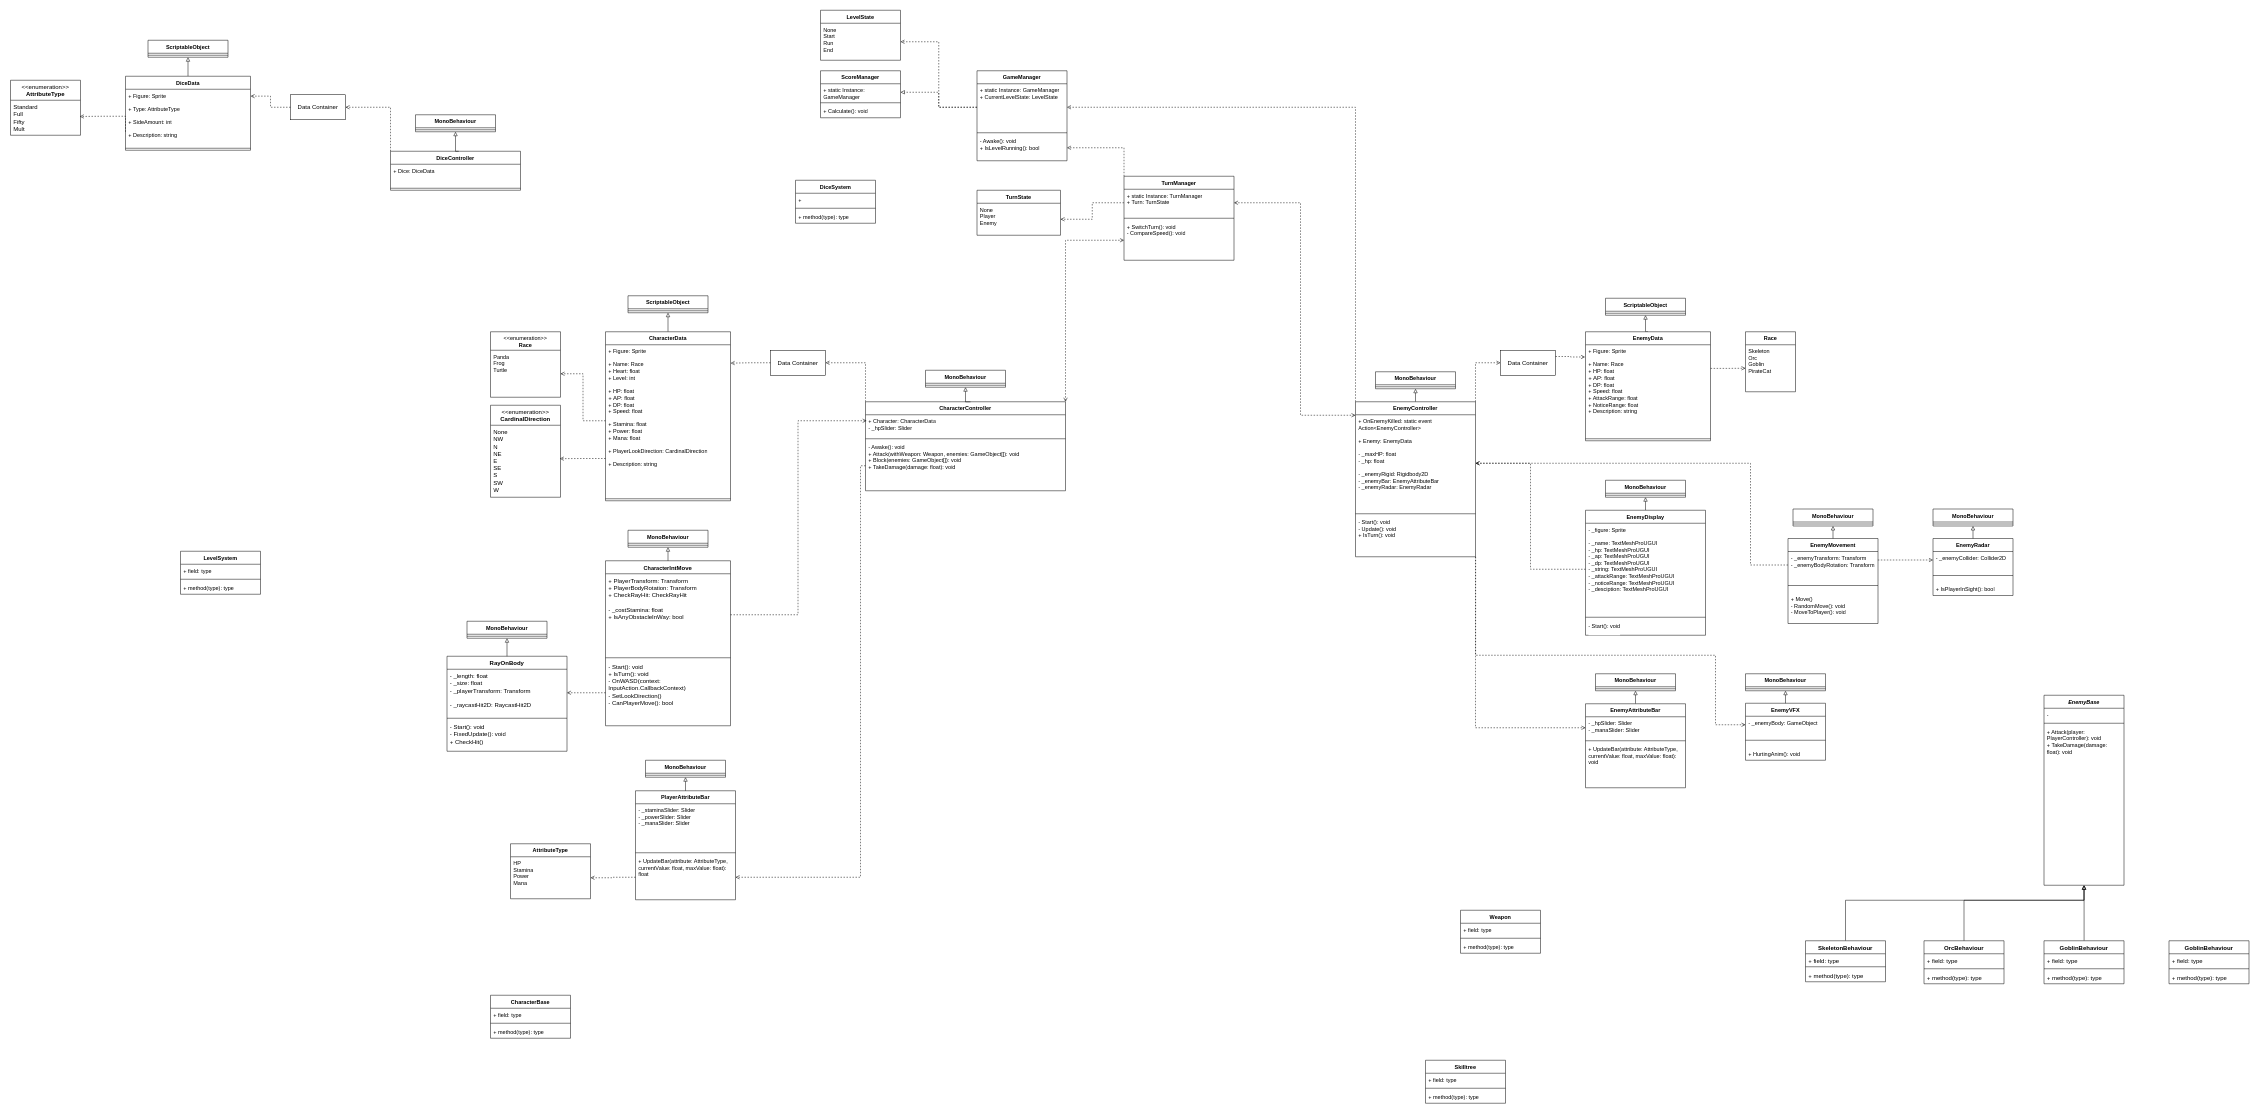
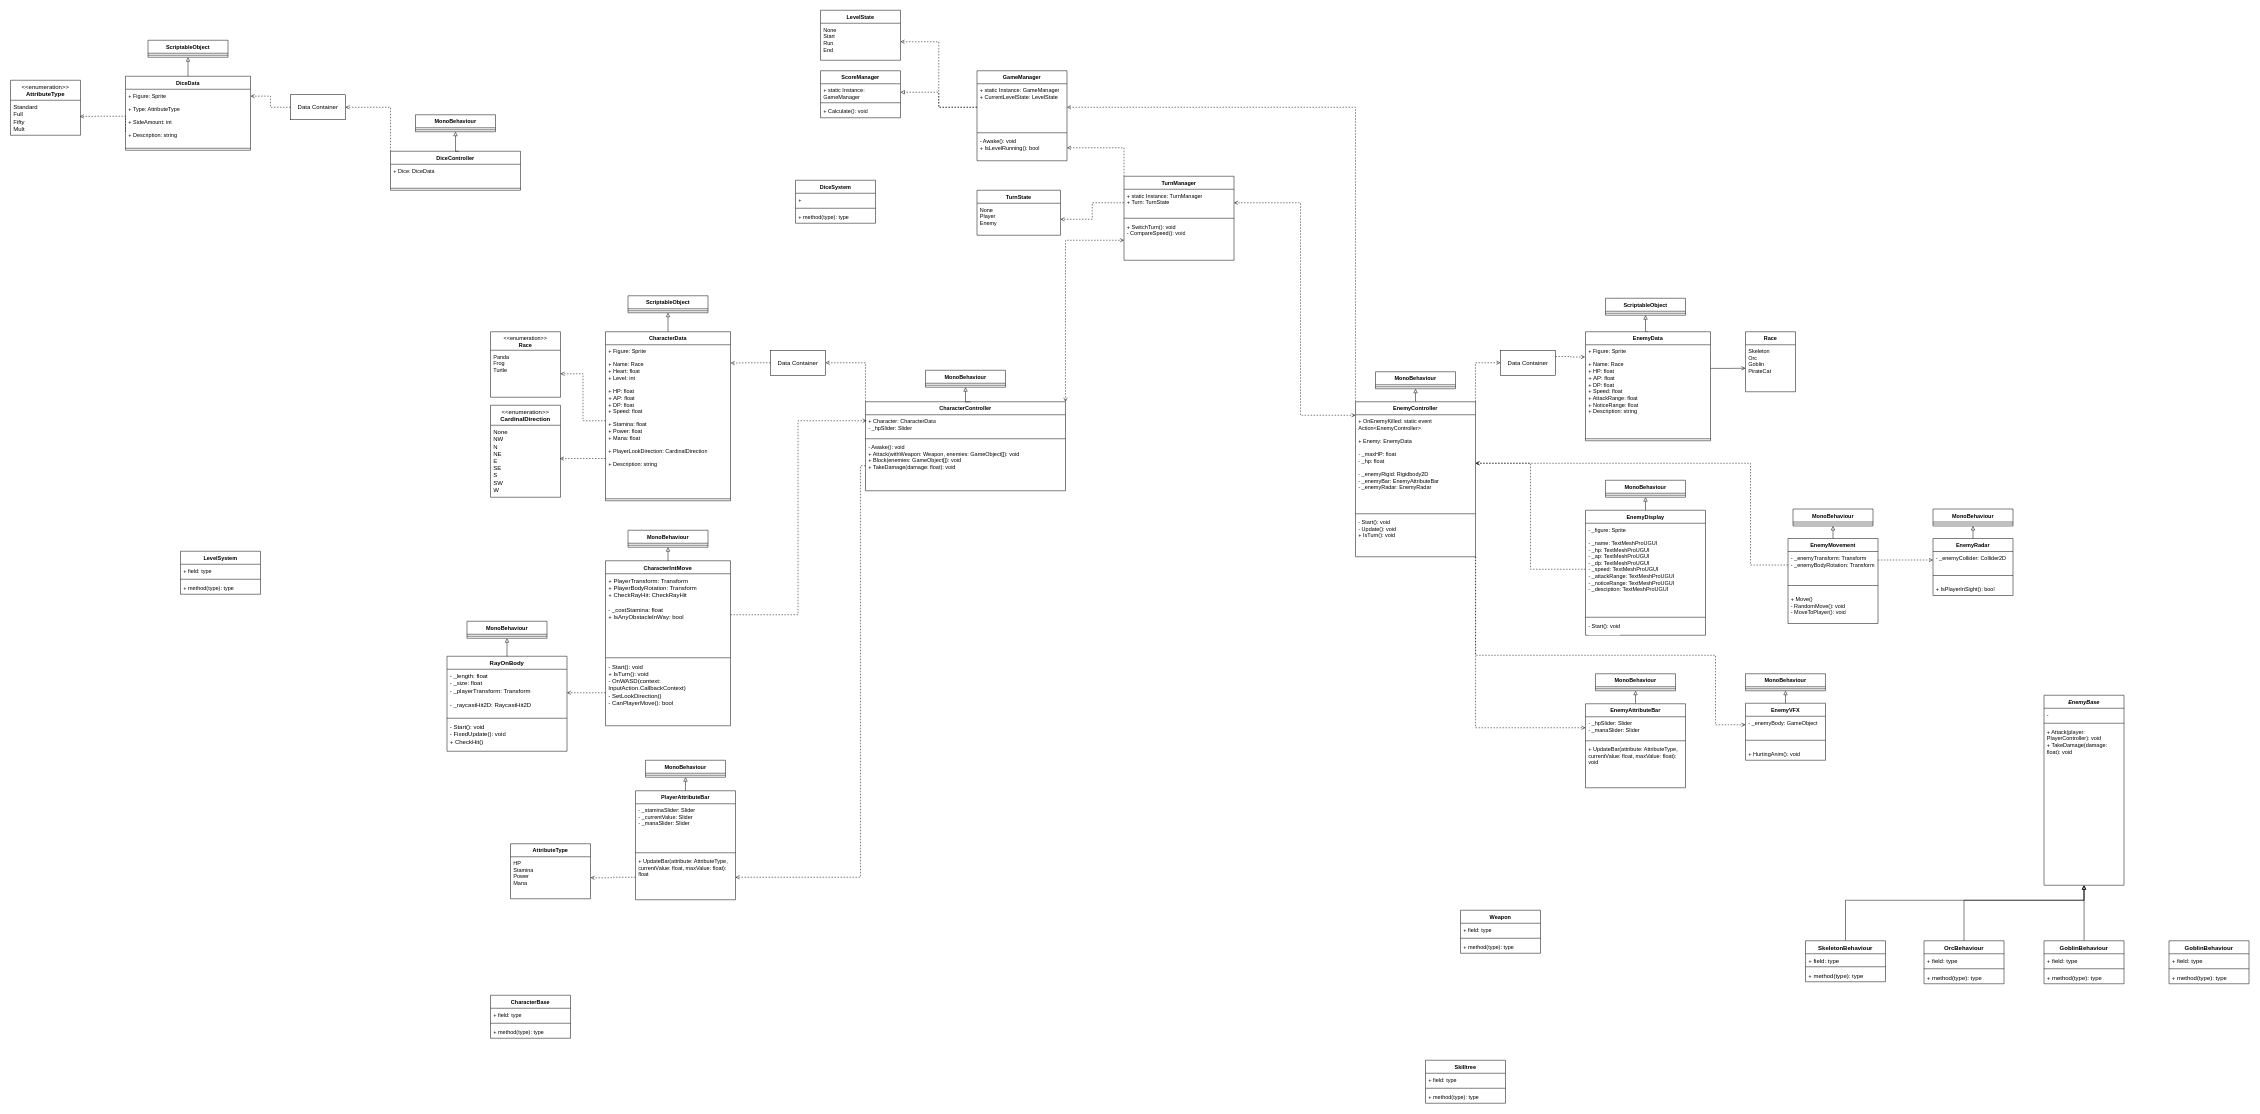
- <mxCell id="38" style="edgeStyle=orthogonalEdgeStyle;rounded=0;orthogonalLoop=1;jettySize=auto;html=1;exitX=1.001;exitY=0.257;exitDx=0;exitDy=0;entryX=0;entryY=0.5;entryDx=0;entryDy=0;dashed=1;endArrow=open;endFill=0;exitPerimeter=0;" parent="1" source="15" target="28" edge="1"><mxGeometry relative="1" as="geometry"><mxPoint x="3330" y="736.048" as="sourcePoint" /><Array as="points" /></mxGeometry></mxCell>
+ <mxCell id="38" style="edgeStyle=orthogonalEdgeStyle;rounded=0;orthogonalLoop=1;jettySize=auto;html=1;exitX=1.001;exitY=0.257;exitDx=0;exitDy=0;entryX=0;entryY=0.5;entryDx=0;entryDy=0;dashed=0;endArrow=open;endFill=0;exitPerimeter=0;" parent="1" source="15" target="28" edge="1"><mxGeometry relative="1" as="geometry"><mxPoint x="3330" y="736.048" as="sourcePoint" /><Array as="points" /></mxGeometry></mxCell>
- <mxCell id="35" value="&lt;div&gt;&lt;span style=&quot;background-color: light-dark(#ffffff, var(--ge-dark-color, #121212)); color: light-dark(rgb(0, 0, 0), rgb(255, 255, 255));&quot;&gt;- _figure: Sprite&lt;/span&gt;&lt;/div&gt;&lt;div&gt;&lt;br&gt;&lt;/div&gt;&lt;div&gt;- _name: TextMeshProUGUI&lt;/div&gt;&lt;div&gt;- _hp: TextMeshProUGUI&lt;/div&gt;&lt;div&gt;- _ap: TextMeshProUGUI&lt;/div&gt;&lt;div&gt;- _dp: TextMeshProUGUI&lt;/div&gt;&lt;div&gt;- _string: TextMeshProUGUI&lt;/div&gt;&lt;div&gt;- _attackRange: TextMeshProUGUI&lt;/div&gt;&lt;div&gt;&lt;div&gt;- _noticeRange: TextMeshProUGUI&lt;/div&gt;&lt;div&gt;&lt;div&gt;- _desciption: TextMeshProUGUI&lt;/div&gt;&lt;div&gt;&lt;br&gt;&lt;/div&gt;&lt;/div&gt;&lt;/div&gt;" style="text;strokeColor=none;fillColor=none;align=left;verticalAlign=top;spacingLeft=4;spacingRight=4;overflow=hidden;rotatable=0;points=[[0,0.5],[1,0.5]];portConstraint=eastwest;whiteSpace=wrap;html=1;fontFamily=Helvetica;fontSize=11;fontColor=default;labelBackgroundColor=default;" parent="34" vertex="1"><mxGeometry y="26" width="240" height="184" as="geometry" /></mxCell>
+ <mxCell id="35" value="&lt;div&gt;&lt;span style=&quot;background-color: light-dark(#ffffff, var(--ge-dark-color, #121212)); color: light-dark(rgb(0, 0, 0), rgb(255, 255, 255));&quot;&gt;- _figure: Sprite&lt;/span&gt;&lt;/div&gt;&lt;div&gt;&lt;br&gt;&lt;/div&gt;&lt;div&gt;- _name: TextMeshProUGUI&lt;/div&gt;&lt;div&gt;- _hp: TextMeshProUGUI&lt;/div&gt;&lt;div&gt;- _ap: TextMeshProUGUI&lt;/div&gt;&lt;div&gt;- _dp: TextMeshProUGUI&lt;/div&gt;&lt;div&gt;- _speed: TextMeshProUGUI&lt;/div&gt;&lt;div&gt;- _attackRange: TextMeshProUGUI&lt;/div&gt;&lt;div&gt;&lt;div&gt;- _noticeRange: TextMeshProUGUI&lt;/div&gt;&lt;div&gt;&lt;div&gt;- _desciption: TextMeshProUGUI&lt;/div&gt;&lt;div&gt;&lt;br&gt;&lt;/div&gt;&lt;/div&gt;&lt;/div&gt;" style="text;strokeColor=none;fillColor=none;align=left;verticalAlign=top;spacingLeft=4;spacingRight=4;overflow=hidden;rotatable=0;points=[[0,0.5],[1,0.5]];portConstraint=eastwest;whiteSpace=wrap;html=1;fontFamily=Helvetica;fontSize=11;fontColor=default;labelBackgroundColor=default;" parent="34" vertex="1"><mxGeometry y="26" width="240" height="184" as="geometry" /></mxCell>
- <mxCell id="107" value="&lt;div&gt;- _staminaSlider: Slider&lt;/div&gt;&lt;div&gt;- _powerSlider: Slider&lt;br&gt;&lt;div&gt;- _manaSlider: Slider&lt;/div&gt;&lt;/div&gt;" style="text;strokeColor=none;fillColor=none;align=left;verticalAlign=top;spacingLeft=4;spacingRight=4;overflow=hidden;rotatable=0;points=[[0,0.5],[1,0.5]];portConstraint=eastwest;whiteSpace=wrap;html=1;fontFamily=Helvetica;fontSize=11;fontColor=default;labelBackgroundColor=default;" parent="106" vertex="1"><mxGeometry y="26" width="200" height="94" as="geometry" /></mxCell>
+ <mxCell id="107" value="&lt;div&gt;- _staminaSlider: Slider&lt;/div&gt;&lt;div&gt;- _currentValue: Slider&lt;br&gt;&lt;div&gt;- _manaSlider: Slider&lt;/div&gt;&lt;/div&gt;" style="text;strokeColor=none;fillColor=none;align=left;verticalAlign=top;spacingLeft=4;spacingRight=4;overflow=hidden;rotatable=0;points=[[0,0.5],[1,0.5]];portConstraint=eastwest;whiteSpace=wrap;html=1;fontFamily=Helvetica;fontSize=11;fontColor=default;labelBackgroundColor=default;" parent="106" vertex="1"><mxGeometry y="26" width="200" height="94" as="geometry" /></mxCell>
